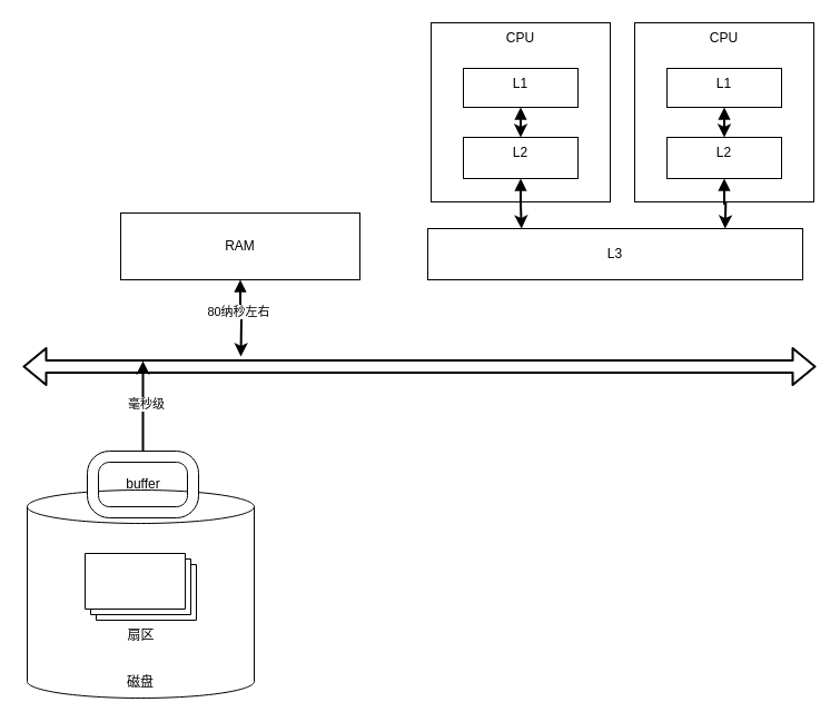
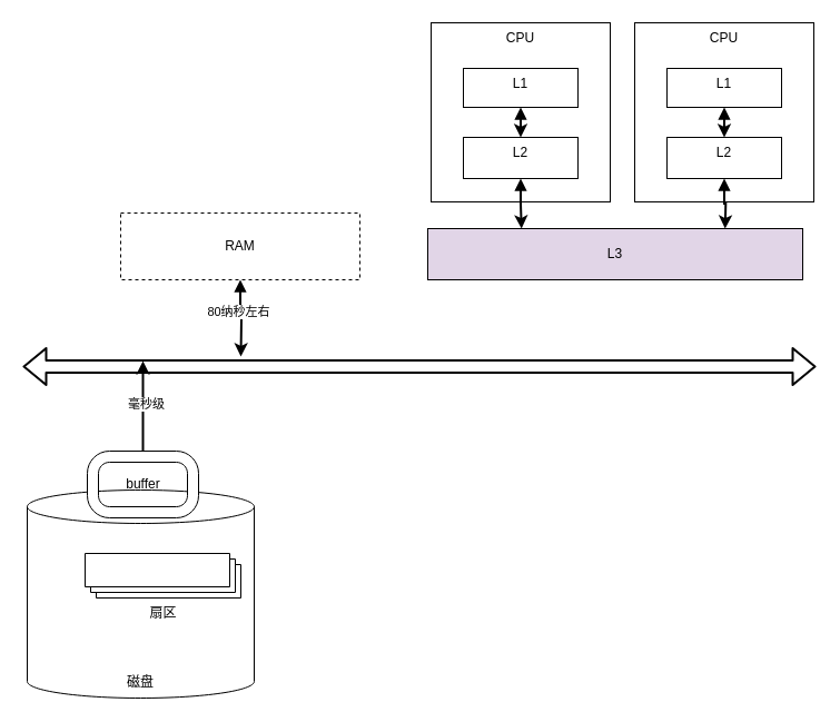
- <mxCell id="10" value="RAM" style="rounded=0;whiteSpace=wrap;html=1;align=center;verticalAlign=middle;" vertex="1" parent="1"><mxGeometry x="108" y="191" width="215" height="60" as="geometry" /></mxCell>
+ <mxCell id="10" value="RAM" style="rounded=0;whiteSpace=wrap;html=1;align=center;verticalAlign=middle;dashed=1;" vertex="1" parent="1"><mxGeometry x="108" y="191" width="215" height="60" as="geometry" /></mxCell>
- <mxCell id="17" value="L3" style="rounded=0;whiteSpace=wrap;html=1;align=center;verticalAlign=middle;" vertex="1" parent="1"><mxGeometry x="384" y="205" width="337" height="46" as="geometry" /></mxCell>
+ <mxCell id="17" value="L3" style="rounded=0;whiteSpace=wrap;html=1;align=center;verticalAlign=middle;fillColor=#e1d5e7;" vertex="1" parent="1"><mxGeometry x="384" y="205" width="337" height="46" as="geometry" /></mxCell>
- <mxCell id="7" value="扇区" style="verticalLabelPosition=bottom;verticalAlign=top;html=1;shape=mxgraph.basic.layered_rect;dx=10;outlineConnect=0;align=center;" vertex="1" parent="1"><mxGeometry x="76" y="497" width="100" height="60" as="geometry" /></mxCell>
+ <mxCell id="7" value="扇区" style="verticalLabelPosition=bottom;verticalAlign=top;html=1;shape=mxgraph.basic.layered_rect;dx=10;outlineConnect=0;align=center;" vertex="1" parent="1"><mxGeometry x="76" y="497" width="140" height="40" as="geometry" /></mxCell>
